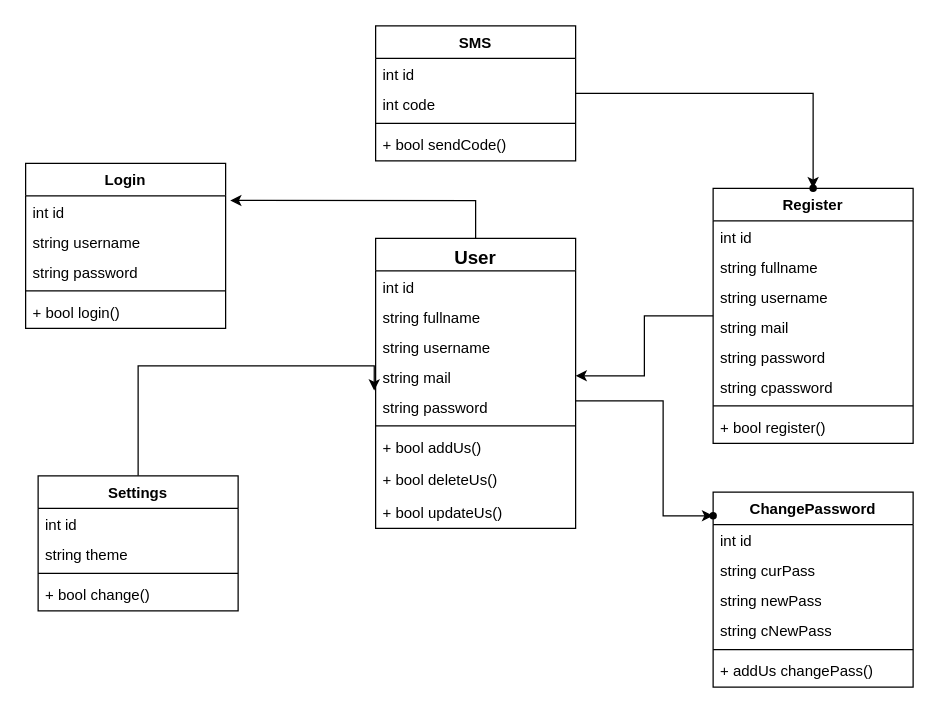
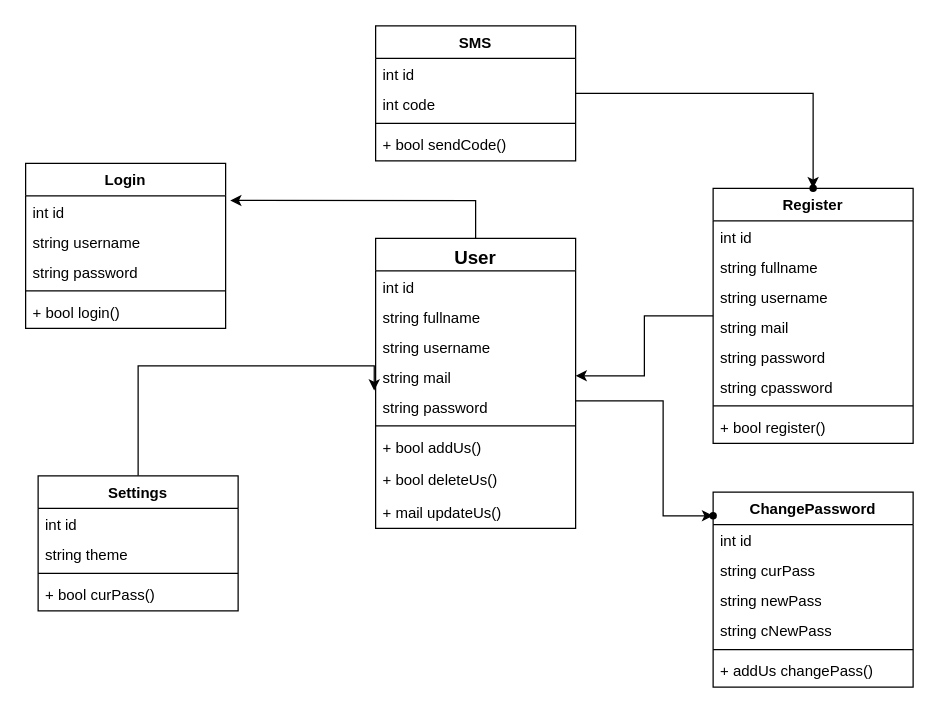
- <mxCell id="13" value="+ bool updateUs()" style="text;strokeColor=none;fillColor=none;align=left;verticalAlign=top;spacingLeft=4;spacingRight=4;overflow=hidden;rotatable=0;points=[[0,0.5],[1,0.5]];portConstraint=eastwest;whiteSpace=wrap;html=1;" vertex="1" parent="4"><mxGeometry y="206" width="160" height="26" as="geometry" /></mxCell>
+ <mxCell id="13" value="+ mail updateUs()" style="text;strokeColor=none;fillColor=none;align=left;verticalAlign=top;spacingLeft=4;spacingRight=4;overflow=hidden;rotatable=0;points=[[0,0.5],[1,0.5]];portConstraint=eastwest;whiteSpace=wrap;html=1;" vertex="1" parent="4"><mxGeometry y="206" width="160" height="26" as="geometry" /></mxCell>
- <mxCell id="42" value="+ bool change()" style="text;strokeColor=none;fillColor=none;align=left;verticalAlign=top;spacingLeft=4;spacingRight=4;overflow=hidden;rotatable=0;points=[[0,0.5],[1,0.5]];portConstraint=eastwest;whiteSpace=wrap;html=1;" vertex="1" parent="38"><mxGeometry y="82" width="160" height="26" as="geometry" /></mxCell>
+ <mxCell id="42" value="+ bool curPass()" style="text;strokeColor=none;fillColor=none;align=left;verticalAlign=top;spacingLeft=4;spacingRight=4;overflow=hidden;rotatable=0;points=[[0,0.5],[1,0.5]];portConstraint=eastwest;whiteSpace=wrap;html=1;" vertex="1" parent="38"><mxGeometry y="82" width="160" height="26" as="geometry" /></mxCell>
